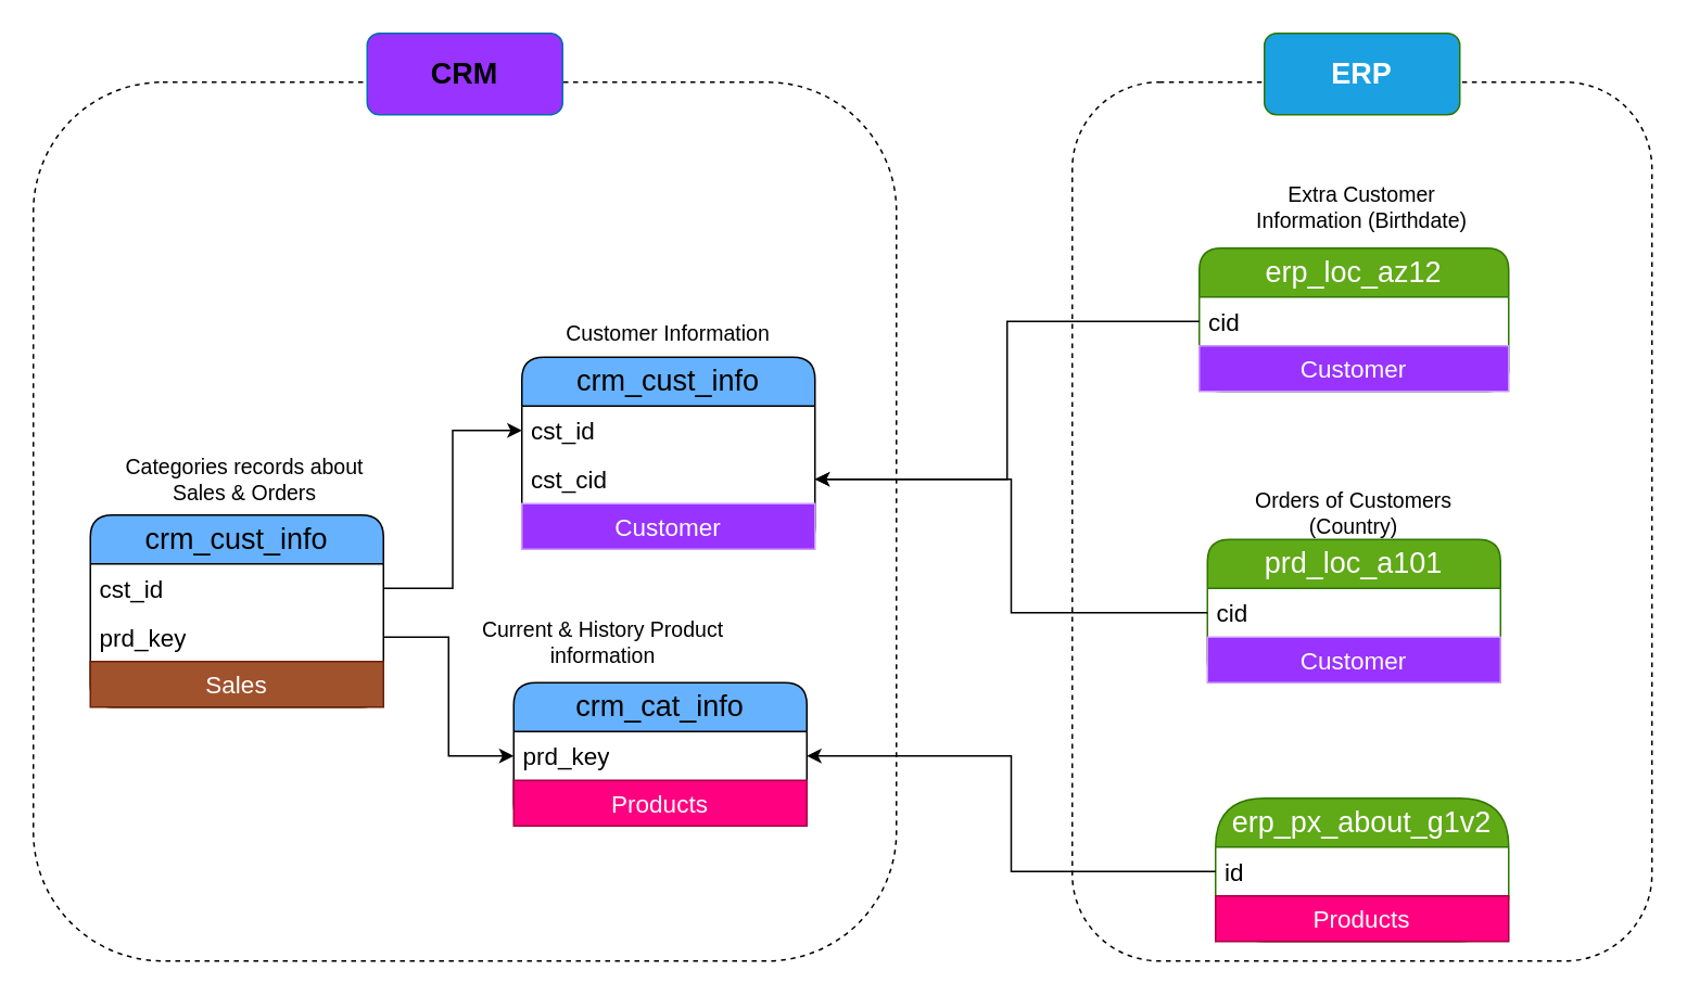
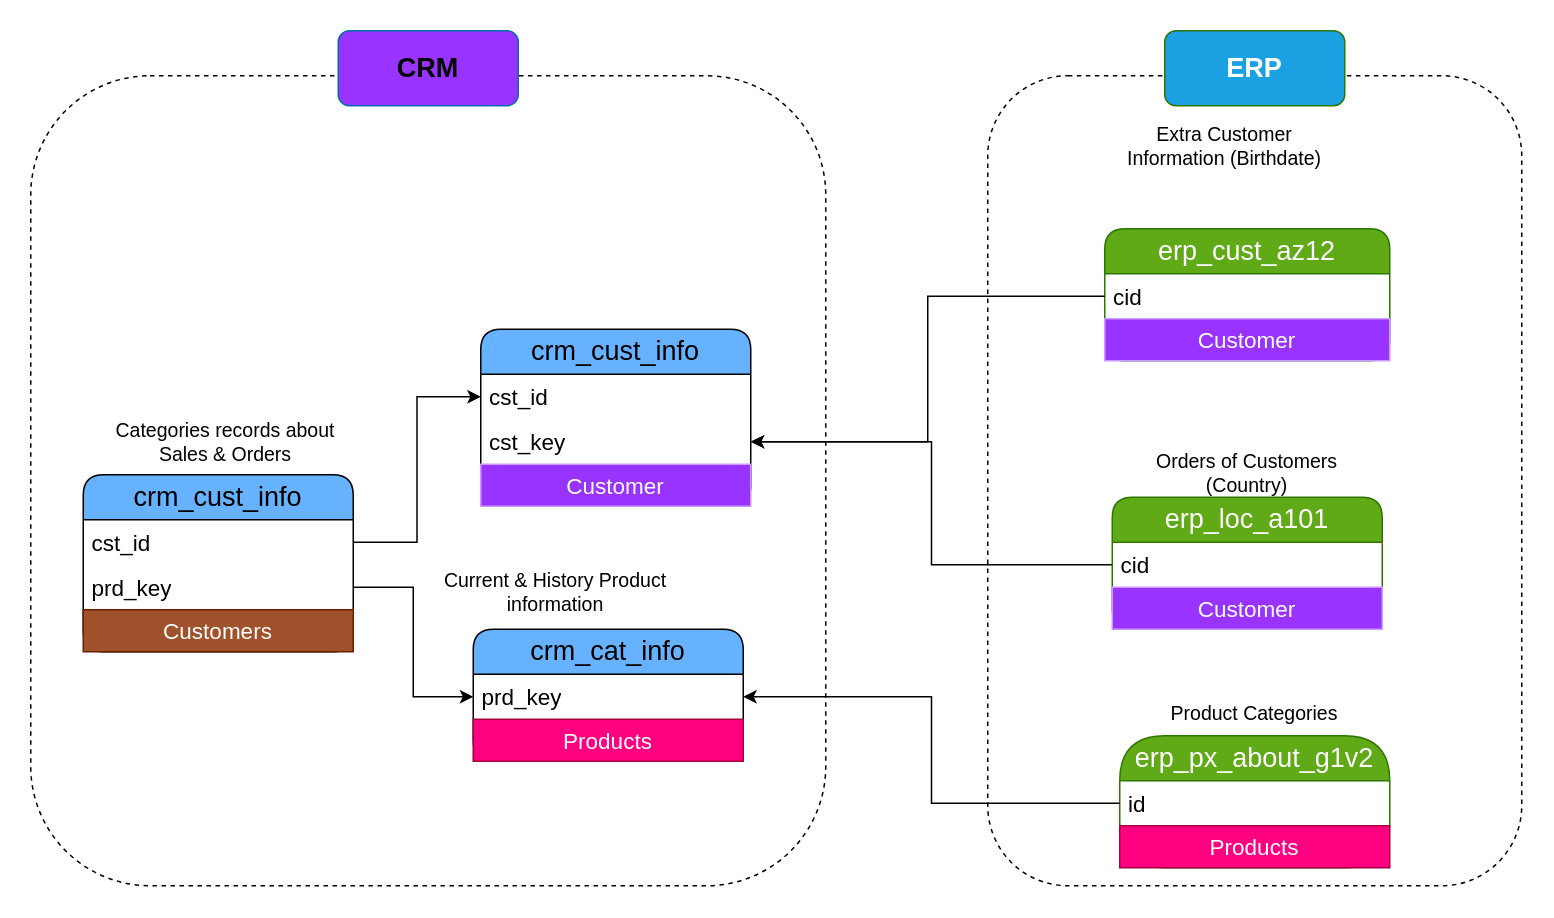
- <mxCell id="31" value="&lt;span style=&quot;font-size: 13px;&quot;&gt;Extra Customer Information (Birthdate)&lt;/span&gt;" style="text;html=1;align=center;verticalAlign=middle;whiteSpace=wrap;rounded=0;" parent="1" vertex="1"><mxGeometry x="761" y="112" width="150" height="30" as="geometry" /></mxCell>
+ <mxCell id="31" value="&lt;span style=&quot;font-size: 13px;&quot;&gt;Extra Customer Information (Birthdate)&lt;/span&gt;" style="text;html=1;align=center;verticalAlign=middle;whiteSpace=wrap;rounded=0;" parent="1" vertex="1"><mxGeometry x="741" y="82" width="150" height="30" as="geometry" /></mxCell>
- <mxCell id="25" value="&lt;span style=&quot;font-size: 18px;&quot;&gt;erp_loc_az12&lt;/span&gt;" style="swimlane;fontStyle=0;childLayout=stackLayout;horizontal=1;startSize=30;horizontalStack=0;resizeParent=1;resizeParentMax=0;resizeLast=0;collapsible=1;marginBottom=0;whiteSpace=wrap;html=1;rounded=1;fillColor=#60a917;fontColor=#ffffff;strokeColor=#2D7600;" parent="1" vertex="1"><mxGeometry x="736" y="152" width="190" height="88" as="geometry" /></mxCell>
+ <mxCell id="25" value="&lt;span style=&quot;font-size: 18px;&quot;&gt;erp_cust_az12&lt;/span&gt;" style="swimlane;fontStyle=0;childLayout=stackLayout;horizontal=1;startSize=30;horizontalStack=0;resizeParent=1;resizeParentMax=0;resizeLast=0;collapsible=1;marginBottom=0;whiteSpace=wrap;html=1;rounded=1;fillColor=#60a917;fontColor=#ffffff;strokeColor=#2D7600;" parent="1" vertex="1"><mxGeometry x="736" y="152" width="190" height="88" as="geometry" /></mxCell>
- <mxCell id="8" value="&lt;font style=&quot;font-size: 13px;&quot;&gt;Customer Information&lt;/font&gt;" style="text;html=1;align=center;verticalAlign=middle;whiteSpace=wrap;rounded=0;" parent="1" vertex="1"><mxGeometry x="325" y="189" width="170" height="30" as="geometry" /></mxCell>
- <mxCell id="6" value="&lt;font style=&quot;font-size: 15px;&quot;&gt;cst_cid&lt;/font&gt;" style="text;strokeColor=none;fillColor=none;align=left;verticalAlign=middle;spacingLeft=4;spacingRight=4;overflow=hidden;points=[[0,0.5],[1,0.5]];portConstraint=eastwest;rotatable=0;whiteSpace=wrap;html=1;" parent="4" vertex="1"><mxGeometry y="60" width="180" height="30" as="geometry" /></mxCell>
+ <mxCell id="6" value="&lt;font style=&quot;font-size: 15px;&quot;&gt;cst_key&lt;/font&gt;" style="text;strokeColor=none;fillColor=none;align=left;verticalAlign=middle;spacingLeft=4;spacingRight=4;overflow=hidden;points=[[0,0.5],[1,0.5]];portConstraint=eastwest;rotatable=0;whiteSpace=wrap;html=1;" parent="4" vertex="1"><mxGeometry y="60" width="180" height="30" as="geometry" /></mxCell>
- <mxCell id="28" value="&lt;span style=&quot;font-size: 18px;&quot;&gt;prd_loc_a101&lt;/span&gt;" style="swimlane;fontStyle=0;childLayout=stackLayout;horizontal=1;startSize=30;horizontalStack=0;resizeParent=1;resizeParentMax=0;resizeLast=0;collapsible=1;marginBottom=0;whiteSpace=wrap;html=1;rounded=1;fillColor=#60a917;fontColor=#ffffff;strokeColor=#2D7600;" parent="1" vertex="1"><mxGeometry x="741" y="331" width="180" height="88" as="geometry" /></mxCell>
+ <mxCell id="28" value="&lt;span style=&quot;font-size: 18px;&quot;&gt;erp_loc_a101&lt;/span&gt;" style="swimlane;fontStyle=0;childLayout=stackLayout;horizontal=1;startSize=30;horizontalStack=0;resizeParent=1;resizeParentMax=0;resizeLast=0;collapsible=1;marginBottom=0;whiteSpace=wrap;html=1;rounded=1;fillColor=#60a917;fontColor=#ffffff;strokeColor=#2D7600;" parent="1" vertex="1"><mxGeometry x="741" y="331" width="180" height="88" as="geometry" /></mxCell>
- <mxCell id="16" value="Sales" style="text;html=1;strokeColor=#6D1F00;fillColor=#a0522d;align=center;verticalAlign=middle;whiteSpace=wrap;overflow=hidden;fontSize=15;fontColor=#ffffff;" vertex="1" parent="13"><mxGeometry y="90" width="180" height="28" as="geometry" /></mxCell>
+ <mxCell id="16" value="Customers" style="text;html=1;strokeColor=#6D1F00;fillColor=#a0522d;align=center;verticalAlign=middle;whiteSpace=wrap;overflow=hidden;fontSize=15;fontColor=#ffffff;" vertex="1" parent="13"><mxGeometry y="90" width="180" height="28" as="geometry" /></mxCell>
+ <mxCell id="23" value="&lt;span style=&quot;font-size: 13px;&quot;&gt;Product Categories&lt;/span&gt;" style="text;html=1;align=center;verticalAlign=middle;whiteSpace=wrap;rounded=0;" parent="1" vertex="1"><mxGeometry x="761" y="459" width="150" height="31" as="geometry" /></mxCell>
